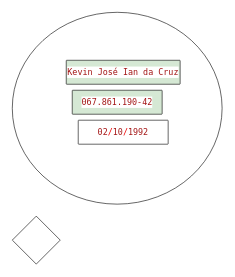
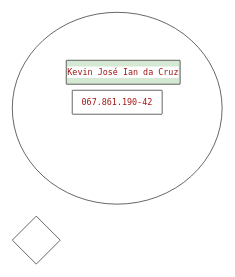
- <mxCell id="4" value="&lt;div style=&quot;background-color: rgb(255 , 255 , 255) ; font-family: &amp;#34;droid sans mono&amp;#34; , monospace , monospace , &amp;#34;droid sans fallback&amp;#34; ; font-size: 14px ; line-height: 19px ; white-space: pre&quot;&gt;&lt;div style=&quot;font-family: &amp;#34;droid sans mono&amp;#34; , monospace , monospace , &amp;#34;droid sans fallback&amp;#34; ; line-height: 19px&quot;&gt;&lt;span style=&quot;color: #a31515&quot;&gt;067.861.190-42&lt;/span&gt;&lt;/div&gt;&lt;/div&gt;" style="rounded=1;whiteSpace=wrap;html=1;arcSize=2;fillColor=#d5e8d4;" vertex="1" parent="1"><mxGeometry x="120" y="150" width="150" height="40" as="geometry" /></mxCell>
+ <mxCell id="4" value="&lt;div style=&quot;background-color: rgb(255 , 255 , 255) ; font-family: &amp;#34;droid sans mono&amp;#34; , monospace , monospace , &amp;#34;droid sans fallback&amp;#34; ; font-size: 14px ; line-height: 19px ; white-space: pre&quot;&gt;&lt;div style=&quot;font-family: &amp;#34;droid sans mono&amp;#34; , monospace , monospace , &amp;#34;droid sans fallback&amp;#34; ; line-height: 19px&quot;&gt;&lt;span style=&quot;color: #a31515&quot;&gt;067.861.190-42&lt;/span&gt;&lt;/div&gt;&lt;/div&gt;" style="rounded=1;whiteSpace=wrap;html=1;arcSize=2;" vertex="1" parent="1"><mxGeometry x="120" y="150" width="150" height="40" as="geometry" /></mxCell>
- <mxCell id="5" value="&lt;div style=&quot;background-color: rgb(255 , 255 , 255) ; font-family: &amp;#34;droid sans mono&amp;#34; , monospace , monospace , &amp;#34;droid sans fallback&amp;#34; ; font-size: 14px ; line-height: 19px ; white-space: pre&quot;&gt;&lt;div style=&quot;font-family: &amp;#34;droid sans mono&amp;#34; , monospace , monospace , &amp;#34;droid sans fallback&amp;#34; ; line-height: 19px&quot;&gt;&lt;div style=&quot;font-family: &amp;#34;droid sans mono&amp;#34; , monospace , monospace , &amp;#34;droid sans fallback&amp;#34; ; line-height: 19px&quot;&gt;&lt;span style=&quot;color: #a31515&quot;&gt;02&lt;/span&gt;&lt;span style=&quot;color: #ee0000&quot;&gt;/&lt;/span&gt;&lt;span style=&quot;color: #a31515&quot;&gt;10&lt;/span&gt;&lt;span style=&quot;color: #ee0000&quot;&gt;/&lt;/span&gt;&lt;span style=&quot;color: #a31515&quot;&gt;1992&lt;/span&gt;&lt;/div&gt;&lt;/div&gt;&lt;/div&gt;" style="rounded=1;whiteSpace=wrap;html=1;arcSize=2;" vertex="1" parent="1"><mxGeometry x="130" y="200" width="150" height="40" as="geometry" /></mxCell>
